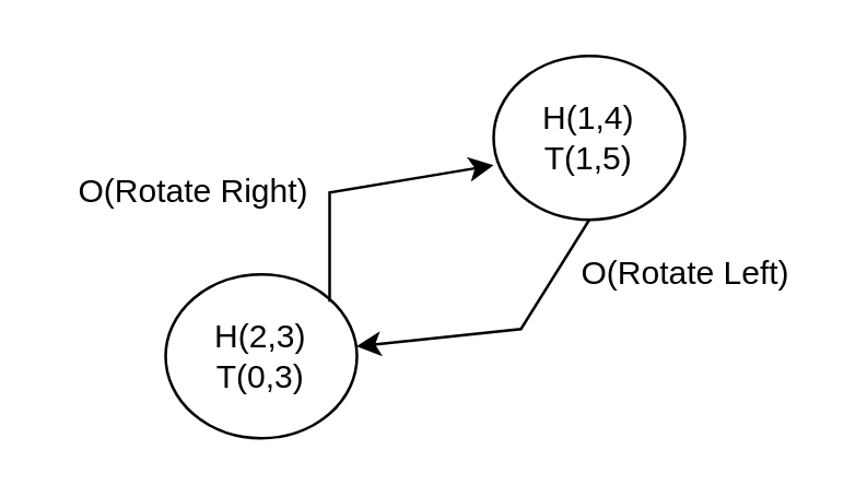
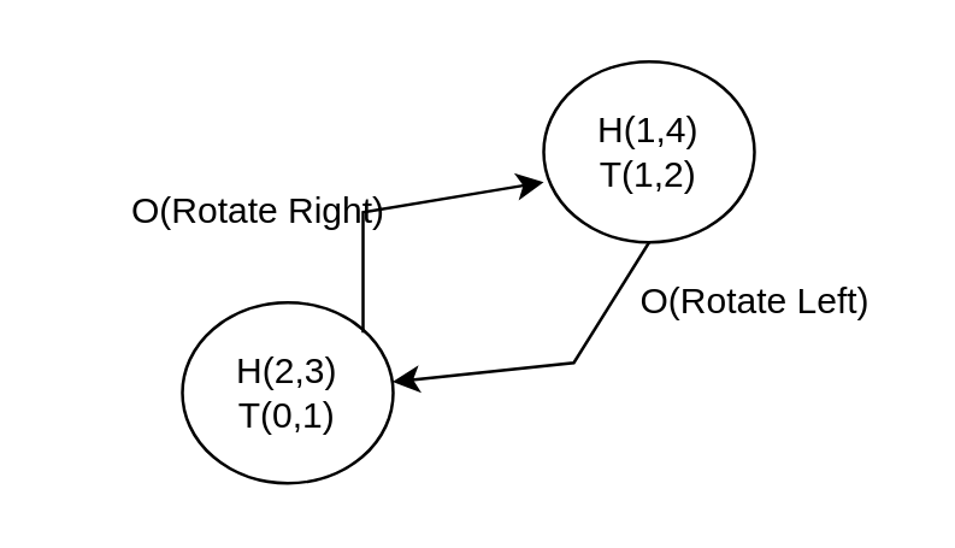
- <mxCell id="5" value="H(1,4)&lt;br&gt;T(1,5)" style="ellipse;whiteSpace=wrap;html=1;" parent="1" vertex="1"><mxGeometry x="180" y="20" width="70" height="60" as="geometry" /></mxCell>
+ <mxCell id="5" value="H(1,4)&lt;br&gt;T(1,2)" style="ellipse;whiteSpace=wrap;html=1;" parent="1" vertex="1"><mxGeometry x="180" y="20" width="70" height="60" as="geometry" /></mxCell>
- <mxCell id="4" value="O(Rotate Right)" style="text;html=1;align=center;verticalAlign=middle;resizable=0;points=[];autosize=1;strokeColor=none;fillColor=none;" parent="1" vertex="1"><mxGeometry x="20" y="60" width="100" height="20" as="geometry" /></mxCell>
+ <mxCell id="4" value="O(Rotate Right)" style="text;html=1;align=center;verticalAlign=middle;resizable=0;points=[];autosize=1;strokeColor=none;fillColor=none;" parent="1" vertex="1"><mxGeometry x="35" y="60" width="100" height="20" as="geometry" /></mxCell>
- <mxCell id="2" value="H(2,3)&lt;br&gt;T(0,3)" style="ellipse;whiteSpace=wrap;html=1;" parent="1" vertex="1"><mxGeometry x="60" y="100" width="70" height="60" as="geometry" /></mxCell>
+ <mxCell id="2" value="H(2,3)&lt;br&gt;T(0,1)" style="ellipse;whiteSpace=wrap;html=1;" parent="1" vertex="1"><mxGeometry x="60" y="100" width="70" height="60" as="geometry" /></mxCell>
